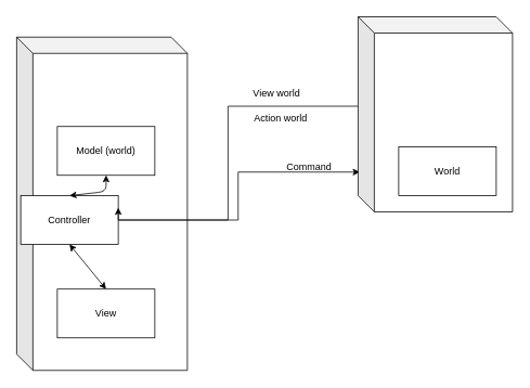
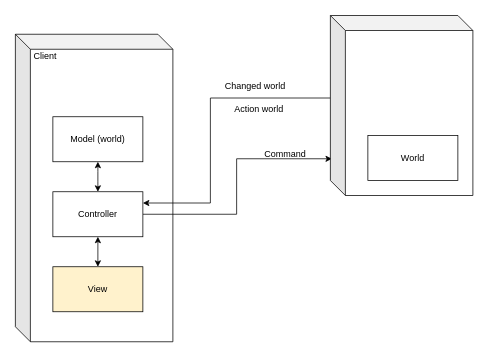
+ <mxCell id="12" value="Client" style="text;html=1;strokeColor=none;fillColor=none;align=center;verticalAlign=middle;whiteSpace=wrap;rounded=0;shadow=0;" vertex="1" parent="1"><mxGeometry x="40" y="65" width="40" height="20" as="geometry" /></mxCell>
- <mxCell id="14" value="&lt;div&gt;View world&lt;/div&gt;" style="text;html=1;strokeColor=none;fillColor=none;align=center;verticalAlign=middle;whiteSpace=wrap;rounded=0;shadow=0;" vertex="1" parent="1"><mxGeometry x="290" y="105" width="100" height="20" as="geometry" /></mxCell>
+ <mxCell id="14" value="&lt;div&gt;Changed world&lt;/div&gt;" style="text;html=1;strokeColor=none;fillColor=none;align=center;verticalAlign=middle;whiteSpace=wrap;rounded=0;shadow=0;" vertex="1" parent="1"><mxGeometry x="290" y="105" width="100" height="20" as="geometry" /></mxCell>
- <mxCell id="5" value="Controller" style="rounded=0;whiteSpace=wrap;html=1;" vertex="1" parent="1"><mxGeometry x="25" y="240" width="120" height="60" as="geometry" /></mxCell>
+ <mxCell id="5" value="Controller" style="rounded=0;whiteSpace=wrap;html=1;" vertex="1" parent="1"><mxGeometry x="70" y="255" width="120" height="60" as="geometry" /></mxCell>
- <mxCell id="3" value="View" style="rounded=0;whiteSpace=wrap;html=1;" vertex="1" parent="1"><mxGeometry x="70" y="355" width="120" height="60" as="geometry" /></mxCell>
+ <mxCell id="3" value="View" style="rounded=0;whiteSpace=wrap;html=1;fillColor=#fff2cc;" vertex="1" parent="1"><mxGeometry x="70" y="355" width="120" height="60" as="geometry" /></mxCell>
